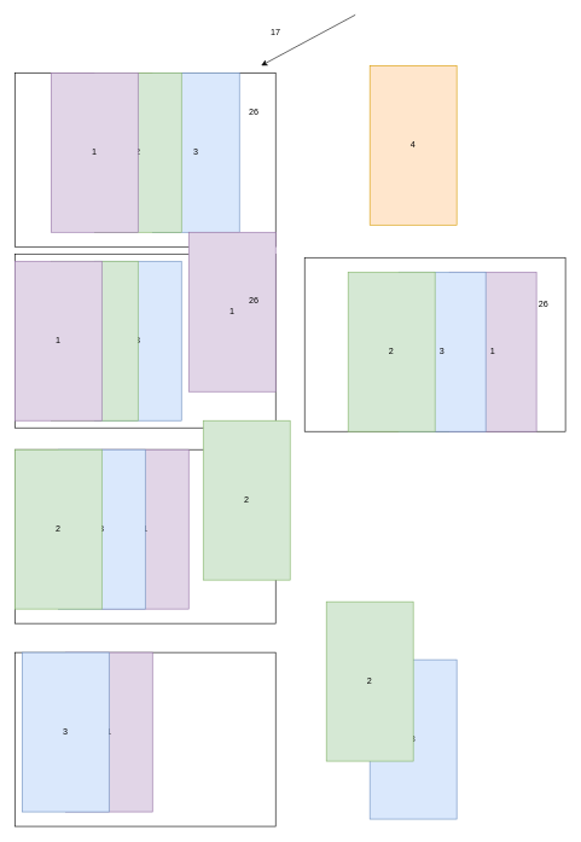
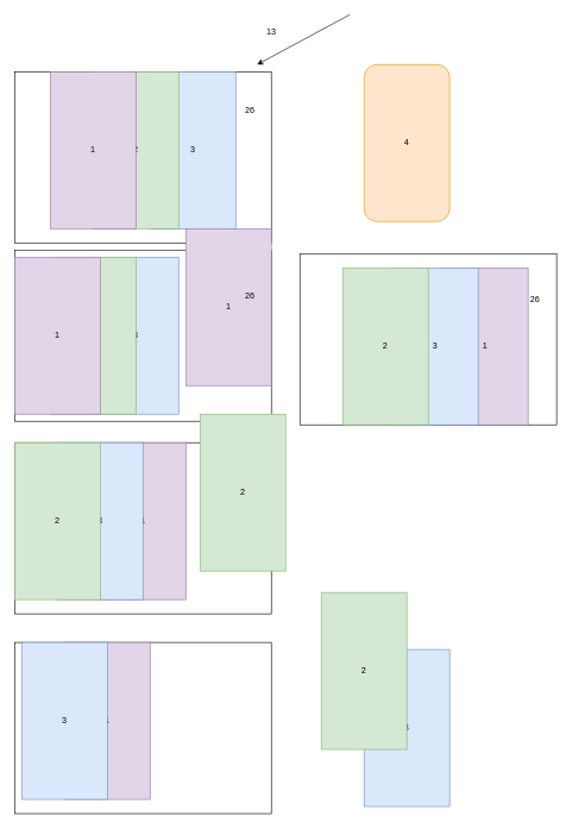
- <mxCell id="8" value="17" style="text;html=1;align=center;verticalAlign=middle;whiteSpace=wrap;rounded=0;" vertex="1" parent="1"><mxGeometry x="350" y="30" width="60" height="30" as="geometry" /></mxCell>
+ <mxCell id="8" value="13" style="text;html=1;align=center;verticalAlign=middle;whiteSpace=wrap;rounded=0;" vertex="1" parent="1"><mxGeometry x="350" y="30" width="60" height="30" as="geometry" /></mxCell>
- <mxCell id="4" value="4" style="rounded=0;whiteSpace=wrap;html=1;fillColor=#ffe6cc;strokeColor=#d79b00;" vertex="1" parent="1"><mxGeometry x="510" y="90" width="120" height="220" as="geometry" /></mxCell>
+ <mxCell id="4" value="4" style="whiteSpace=wrap;html=1;fillColor=#ffe6cc;strokeColor=#d79b00;rounded=1;" vertex="1" parent="1"><mxGeometry x="510" y="90" width="120" height="220" as="geometry" /></mxCell>
